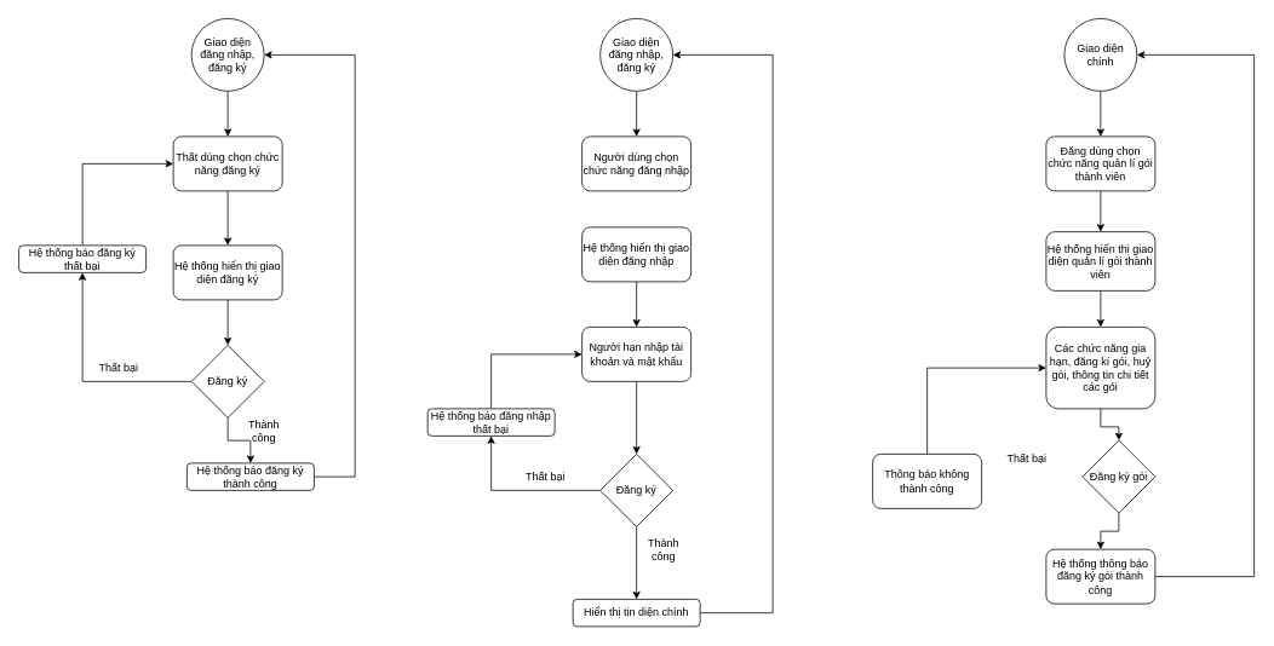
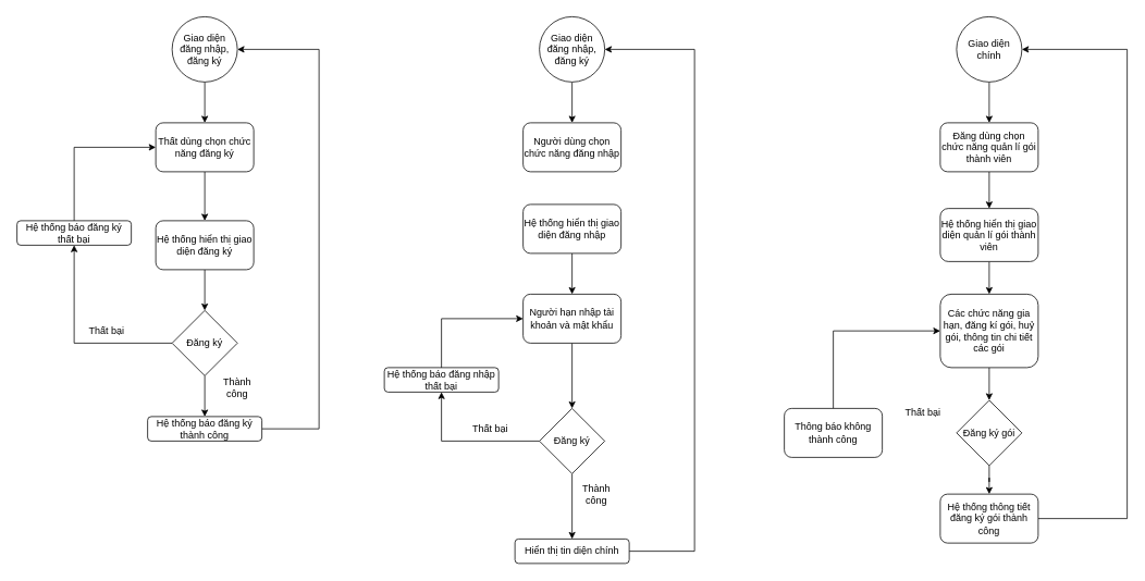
- <mxCell id="14" value="Hệ thống báo đăng ký thành công" style="rounded=1;whiteSpace=wrap;html=1;" vertex="1" parent="1"><mxGeometry x="205" y="510" width="140" height="30" as="geometry" /></mxCell>
+ <mxCell id="14" value="Hệ thống báo đăng ký thành công" style="rounded=1;whiteSpace=wrap;html=1;" vertex="1" parent="1"><mxGeometry x="180" y="510" width="140" height="30" as="geometry" /></mxCell>
- <mxCell id="42" value="Đăng ký gói" style="rhombus;whiteSpace=wrap;html=1;" vertex="1" parent="1"><mxGeometry x="1191" y="485" width="80" height="80" as="geometry" /></mxCell>
+ <mxCell id="42" value="Đăng ký gói" style="rhombus;whiteSpace=wrap;html=1;" vertex="1" parent="1"><mxGeometry x="1171" y="490" width="80" height="80" as="geometry" /></mxCell>
- <mxCell id="46" value="Hệ thống thông báo đăng ký gói thành công" style="rounded=1;whiteSpace=wrap;html=1;" vertex="1" parent="1"><mxGeometry x="1151" y="605" width="120" height="60" as="geometry" /></mxCell>
+ <mxCell id="46" value="Hệ thống thông tiết đăng ký gói thành công" style="rounded=1;whiteSpace=wrap;html=1;" vertex="1" parent="1"><mxGeometry x="1151" y="605" width="120" height="60" as="geometry" /></mxCell>
